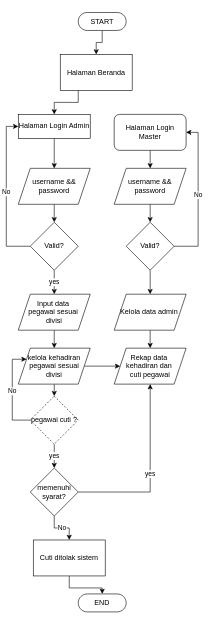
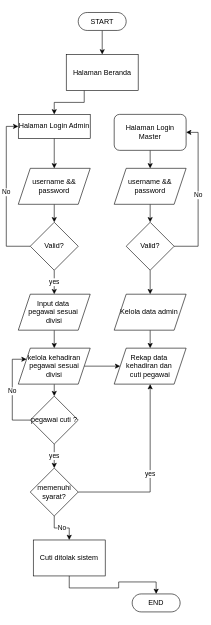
- <mxCell id="5" value="Halaman Beranda" style="rounded=0;whiteSpace=wrap;html=1;" vertex="1" parent="1"><mxGeometry x="100" y="90" width="120" height="60" as="geometry" /></mxCell>
+ <mxCell id="5" value="Halaman Beranda" style="rounded=0;whiteSpace=wrap;html=1;" vertex="1" parent="1"><mxGeometry x="110" y="90" width="120" height="60" as="geometry" /></mxCell>
- <mxCell id="29" value="pegawai cuti ?" style="rhombus;whiteSpace=wrap;html=1;dashed=1;" vertex="1" parent="1"><mxGeometry x="50" y="660" width="80" height="80" as="geometry" /></mxCell>
+ <mxCell id="29" value="pegawai cuti ?" style="rhombus;whiteSpace=wrap;html=1;" vertex="1" parent="1"><mxGeometry x="50" y="660" width="80" height="80" as="geometry" /></mxCell>
- <mxCell id="35" value="END" style="html=1;dashed=0;whiteSpace=wrap;shape=mxgraph.dfd.start" vertex="1" parent="1"><mxGeometry x="130" y="990" width="80" height="30" as="geometry" /></mxCell>
+ <mxCell id="35" value="END" style="html=1;dashed=0;whiteSpace=wrap;shape=mxgraph.dfd.start" vertex="1" parent="1"><mxGeometry x="220" y="990" width="80" height="30" as="geometry" /></mxCell>
